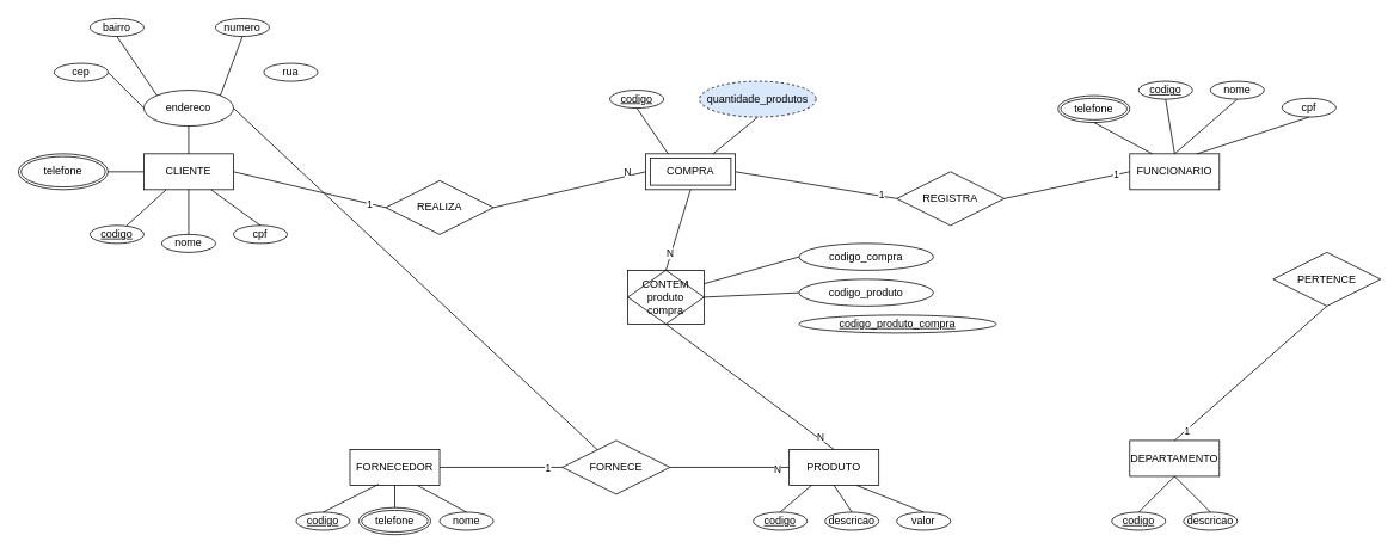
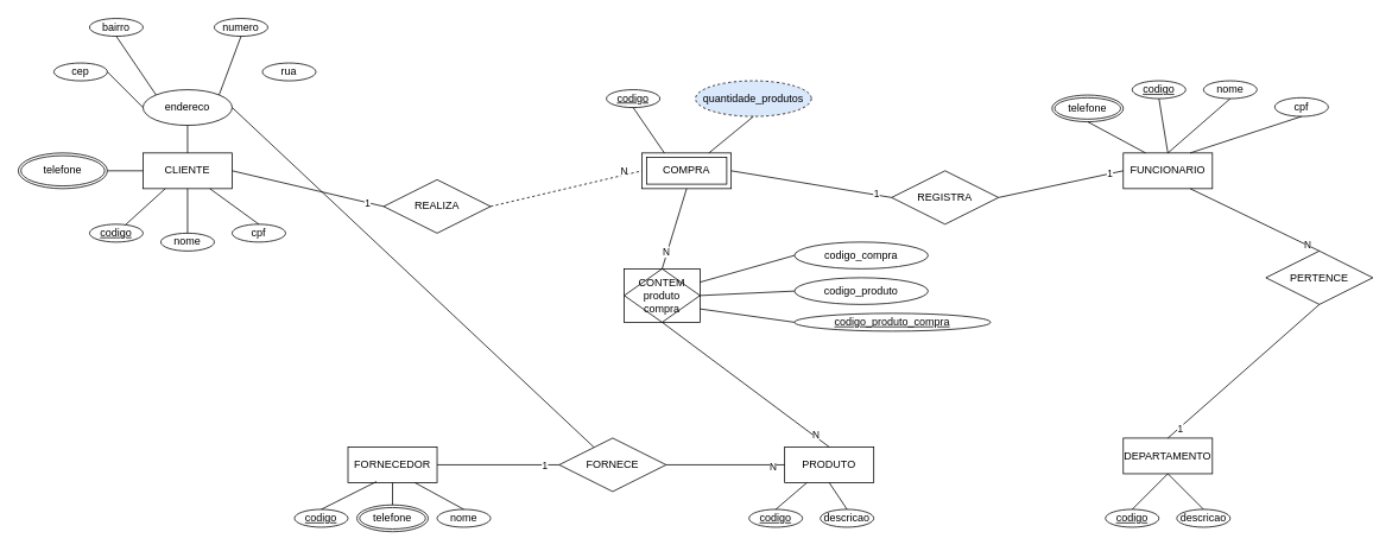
- <mxCell id="25" value="" style="endArrow=none;html=1;rounded=0;exitX=1;exitY=0.5;exitDx=0;exitDy=0;entryX=0;entryY=0.5;entryDx=0;entryDy=0;" edge="1" parent="1" source="21" target="24"><mxGeometry relative="1" as="geometry"><mxPoint x="410" y="191" as="sourcePoint" /><mxPoint x="570" y="191" as="targetPoint" /></mxGeometry></mxCell>
+ <mxCell id="25" value="" style="endArrow=none;html=1;rounded=0;exitX=1;exitY=0.5;exitDx=0;exitDy=0;entryX=0;entryY=0.5;entryDx=0;entryDy=0;dashed=1;" edge="1" parent="1" source="21" target="24"><mxGeometry relative="1" as="geometry"><mxPoint x="410" y="191" as="sourcePoint" /><mxPoint x="570" y="191" as="targetPoint" /></mxGeometry></mxCell>
+ <mxCell id="78" value="" style="endArrow=none;html=1;rounded=0;exitX=0.75;exitY=1;exitDx=0;exitDy=0;entryX=0.5;entryY=0;entryDx=0;entryDy=0;" edge="1" parent="1" source="64" target="72"><mxGeometry relative="1" as="geometry"><mxPoint x="1160" y="421" as="sourcePoint" /><mxPoint x="1320" y="421" as="targetPoint" /></mxGeometry></mxCell>
+ <mxCell id="79" value="N" style="edgeLabel;html=1;align=center;verticalAlign=middle;resizable=0;points=[];" connectable="0" vertex="1" parent="78"><mxGeometry x="0.814" y="1" relative="1" as="geometry"><mxPoint as="offset" /></mxGeometry></mxCell>
+ <mxCell id="39" value="" style="endArrow=none;html=1;rounded=0;exitX=1;exitY=0.75;exitDx=0;exitDy=0;entryX=0;entryY=0.5;entryDx=0;entryDy=0;" edge="1" parent="1" source="31" target="34"><mxGeometry relative="1" as="geometry"><mxPoint x="440" y="191" as="sourcePoint" /><mxPoint x="600" y="191" as="targetPoint" /></mxGeometry></mxCell>
- <mxCell id="48" value="" style="endArrow=none;html=1;rounded=0;exitX=0.5;exitY=0;exitDx=0;exitDy=0;entryX=0.75;entryY=1;entryDx=0;entryDy=0;" edge="1" parent="1" source="45" target="40"><mxGeometry relative="1" as="geometry"><mxPoint x="680" y="351" as="sourcePoint" /><mxPoint x="840" y="351" as="targetPoint" /></mxGeometry></mxCell>
- <mxCell id="45" value="&lt;span&gt;valor&lt;/span&gt;" style="ellipse;whiteSpace=wrap;html=1;align=center;fontStyle=0" vertex="1" parent="1"><mxGeometry x="1000" y="571" width="60" height="20" as="geometry" /></mxCell>
